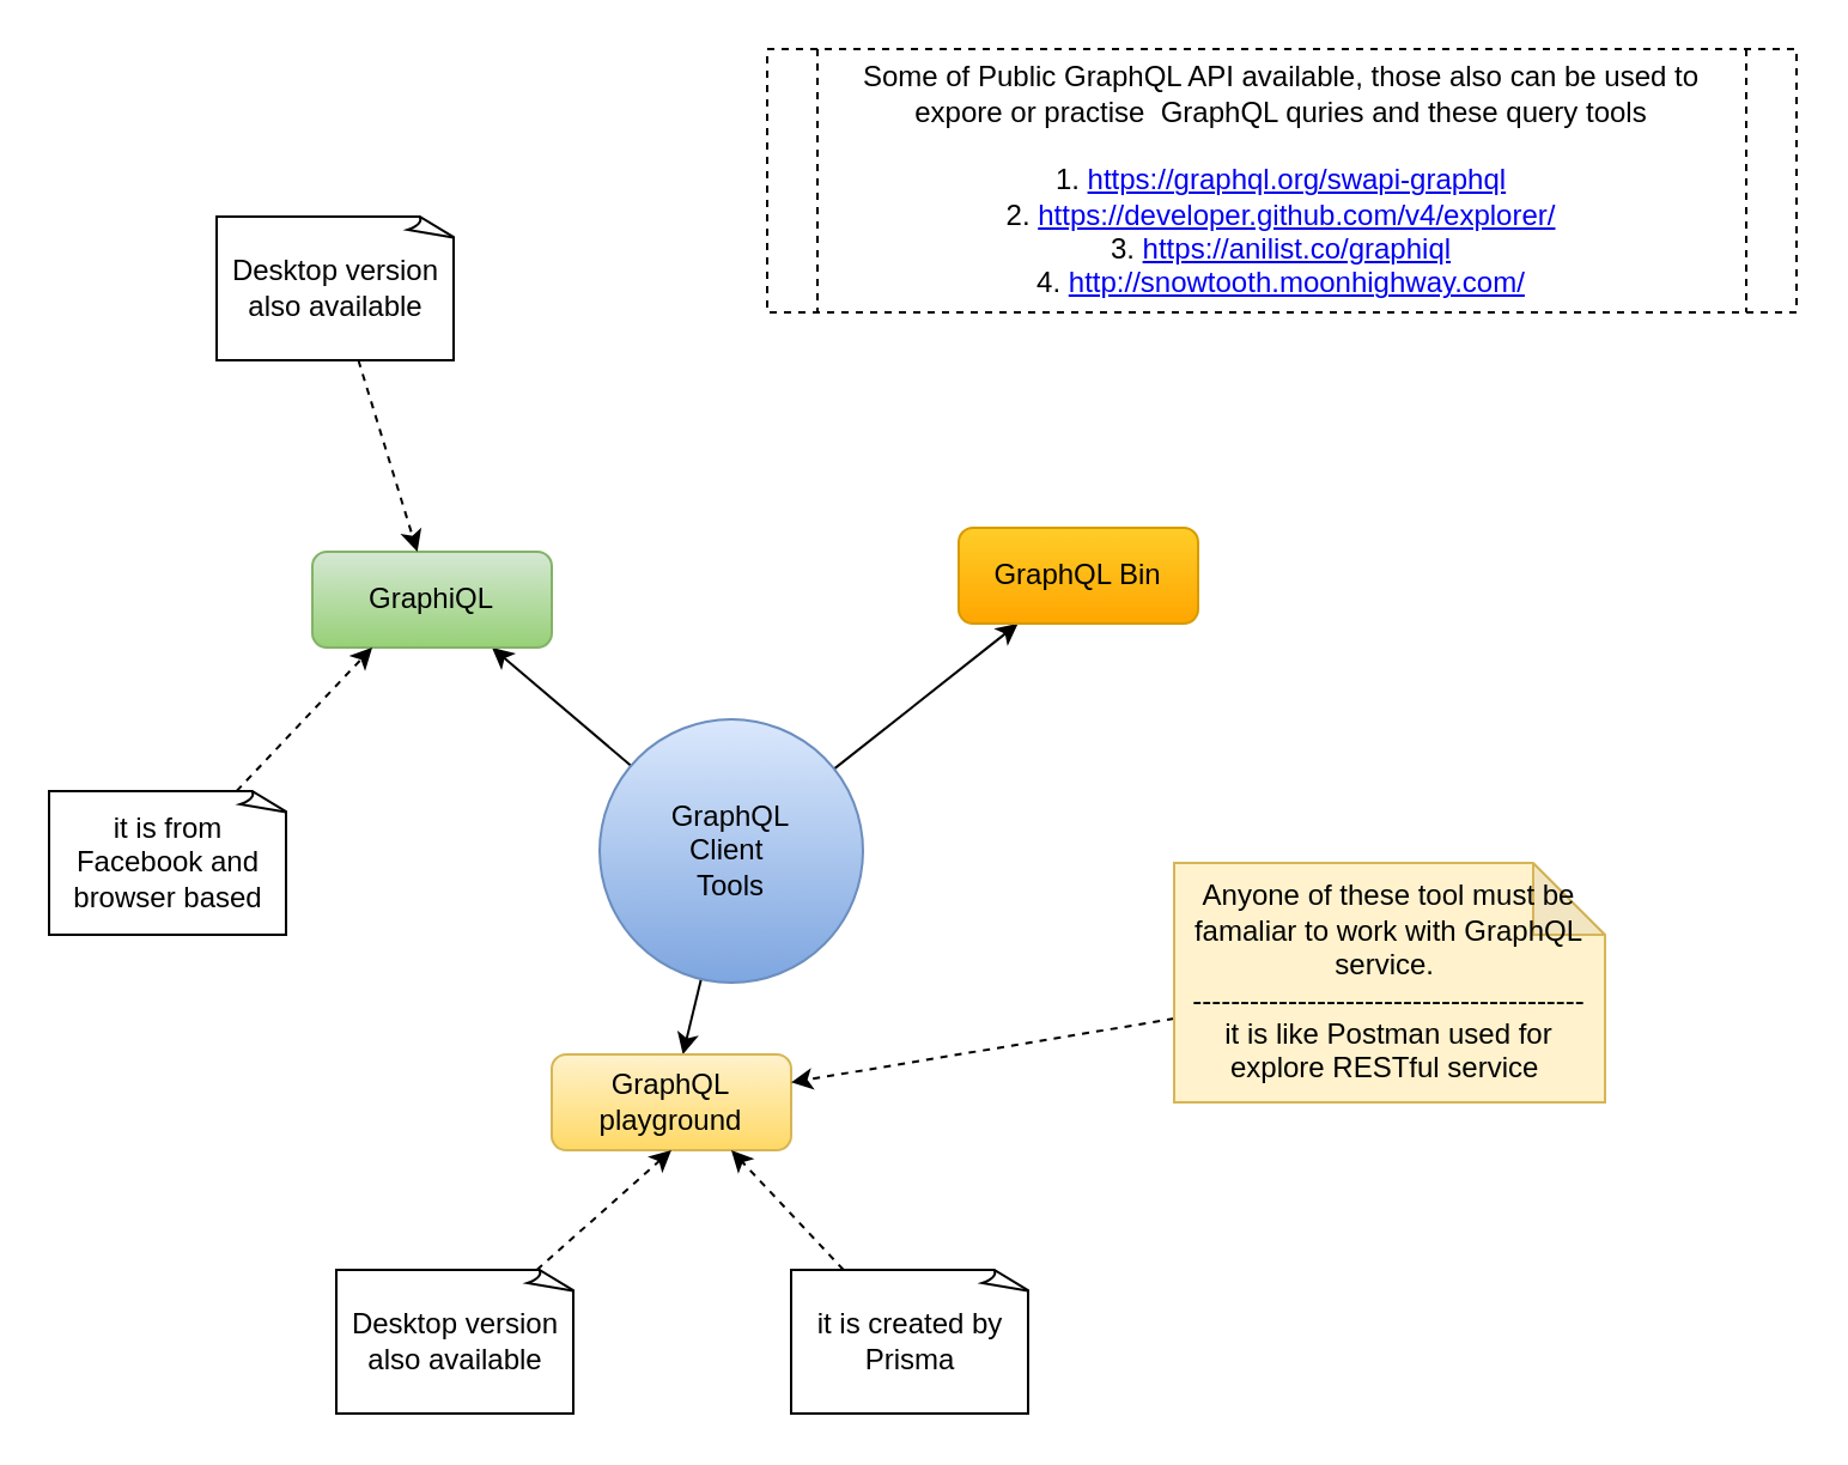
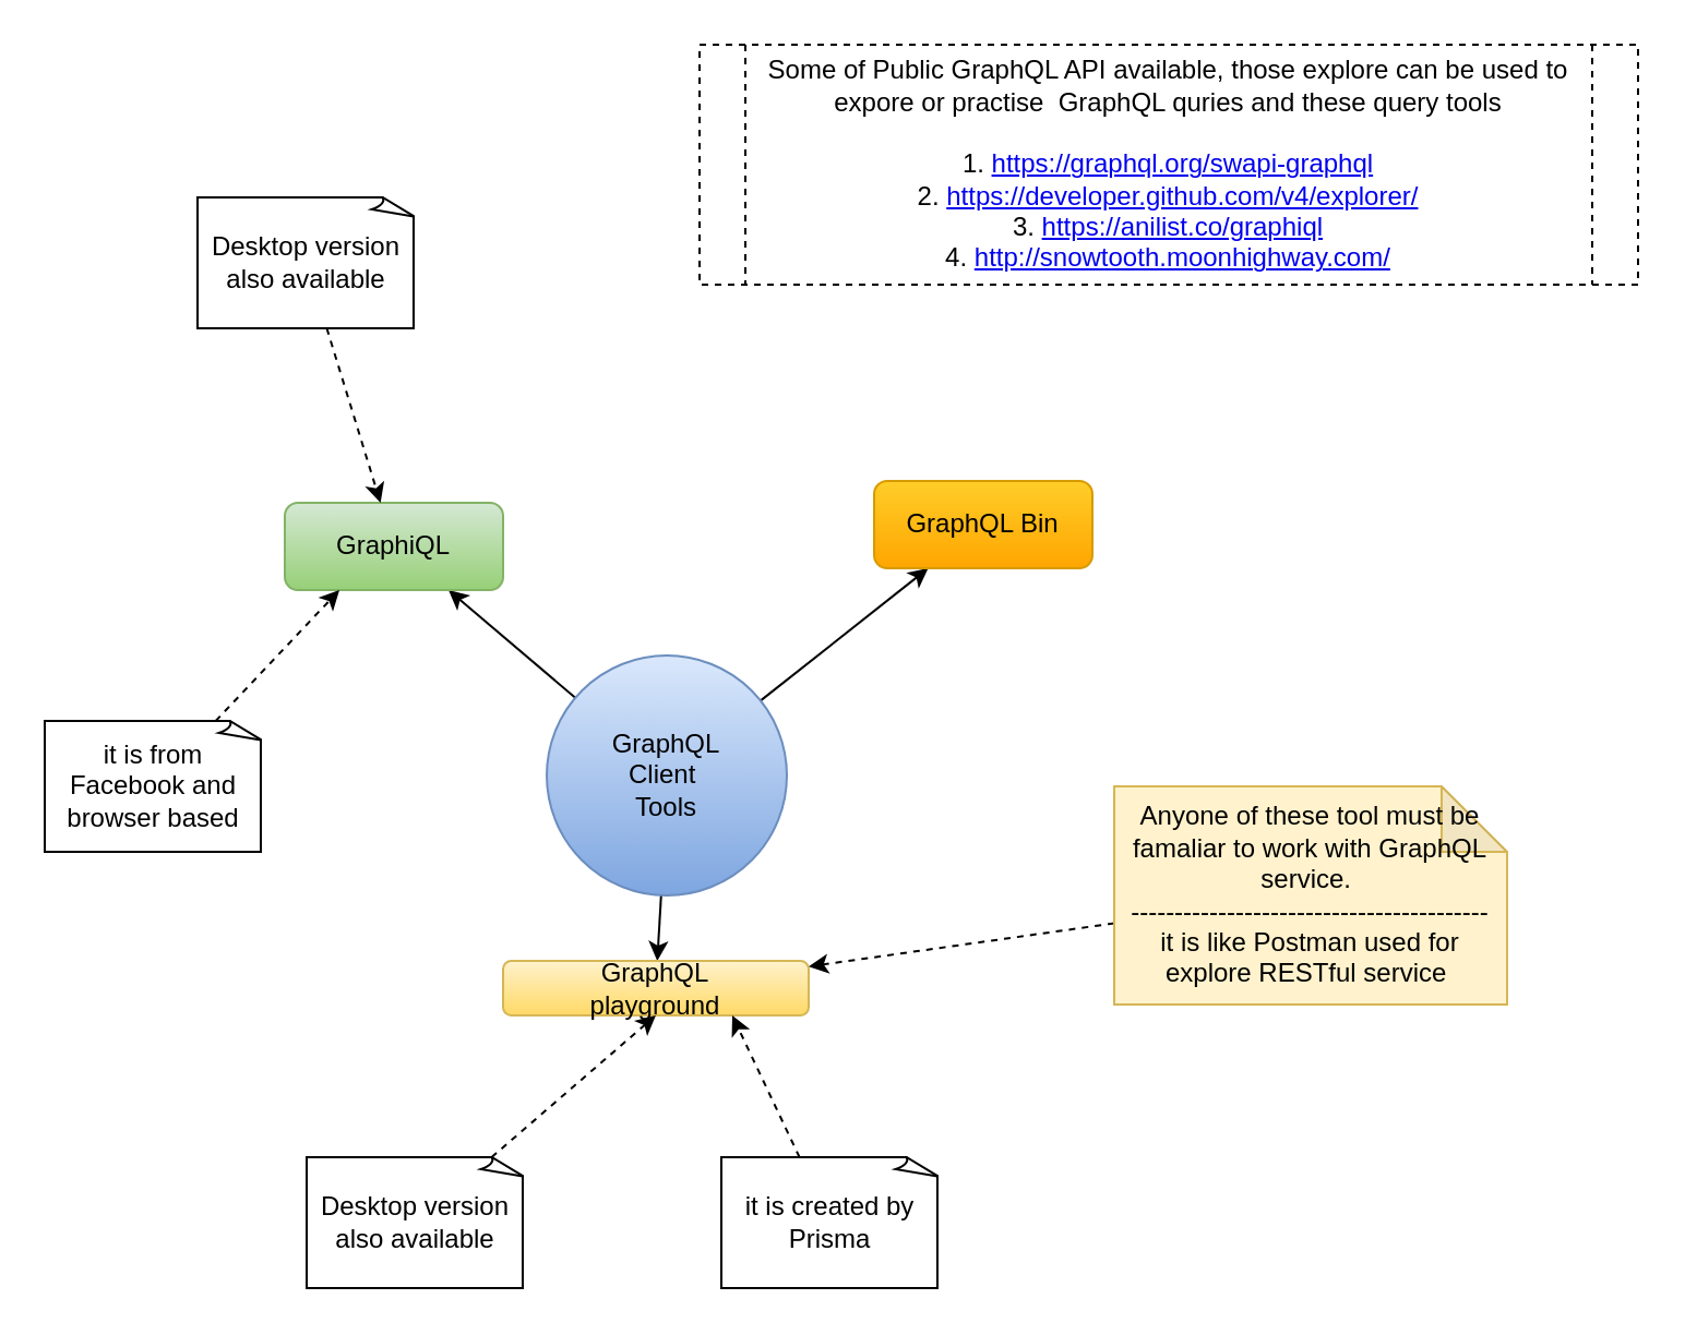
- <mxCell id="19" value="Some of Public GraphQL API available, those also can be used to expore or practise&amp;nbsp; GraphQL quries and these query tools&lt;br&gt;&lt;br&gt;1.&amp;nbsp;&lt;a href=&quot;https://graphql.org/swapi-graphql&quot;&gt;https://graphql.org/swapi-graphql&lt;/a&gt;&lt;br&gt;2.&amp;nbsp;&lt;a href=&quot;https://developer.github.com/v4/explorer/&quot;&gt;https://developer.github.com/v4/explorer/&lt;/a&gt;&lt;br&gt;3.&amp;nbsp;&lt;a href=&quot;https://anilist.co/graphiql&quot;&gt;https://anilist.co/graphiql&lt;/a&gt;&lt;br&gt;4.&amp;nbsp;&lt;a href=&quot;http://snowtooth.moonhighway.com/&quot;&gt;http://snowtooth.moonhighway.com/&lt;/a&gt;" style="shape=process;whiteSpace=wrap;html=1;backgroundOutline=1;dashed=1;size=0.049;" parent="1" vertex="1"><mxGeometry x="320" y="20" width="430" height="110" as="geometry" /></mxCell>
+ <mxCell id="19" value="Some of Public GraphQL API available, those explore can be used to expore or practise&amp;nbsp; GraphQL quries and these query tools&lt;br&gt;&lt;br&gt;1.&amp;nbsp;&lt;a href=&quot;https://graphql.org/swapi-graphql&quot;&gt;https://graphql.org/swapi-graphql&lt;/a&gt;&lt;br&gt;2.&amp;nbsp;&lt;a href=&quot;https://developer.github.com/v4/explorer/&quot;&gt;https://developer.github.com/v4/explorer/&lt;/a&gt;&lt;br&gt;3.&amp;nbsp;&lt;a href=&quot;https://anilist.co/graphiql&quot;&gt;https://anilist.co/graphiql&lt;/a&gt;&lt;br&gt;4.&amp;nbsp;&lt;a href=&quot;http://snowtooth.moonhighway.com/&quot;&gt;http://snowtooth.moonhighway.com/&lt;/a&gt;" style="shape=process;whiteSpace=wrap;html=1;backgroundOutline=1;dashed=1;size=0.049;" parent="1" vertex="1"><mxGeometry x="320" y="20" width="430" height="110" as="geometry" /></mxCell>
- <mxCell id="10" value="Anyone of these tool must be famaliar to work with GraphQL service.&amp;nbsp;&lt;br&gt;-----------------------------------------&lt;br&gt;it is like Postman used for explore RESTful service&amp;nbsp;" style="shape=note;whiteSpace=wrap;html=1;backgroundOutline=1;darkOpacity=0.05;fillColor=#fff2cc;strokeColor=#d6b656;" parent="1" vertex="1"><mxGeometry x="490" y="360" width="180" height="100" as="geometry" /></mxCell>
+ <mxCell id="10" value="Anyone of these tool must be famaliar to work with GraphQL service.&amp;nbsp;&lt;br&gt;-----------------------------------------&lt;br&gt;it is like Postman used for explore RESTful service&amp;nbsp;" style="shape=note;whiteSpace=wrap;html=1;backgroundOutline=1;darkOpacity=0.05;fillColor=#fff2cc;strokeColor=#d6b656;" parent="1" vertex="1"><mxGeometry x="510" y="360" width="180" height="100" as="geometry" /></mxCell>
- <mxCell id="7" value="GraphQL&lt;br&gt;playground" style="rounded=1;whiteSpace=wrap;html=1;gradientColor=#ffd966;fillColor=#fff2cc;strokeColor=#d6b656;" parent="1" vertex="1"><mxGeometry x="230" y="440" width="100" height="40" as="geometry" /></mxCell>
+ <mxCell id="7" value="GraphQL&lt;br&gt;playground" style="rounded=1;whiteSpace=wrap;html=1;gradientColor=#ffd966;fillColor=#fff2cc;strokeColor=#d6b656;" parent="1" vertex="1"><mxGeometry x="230" y="440" width="140" height="25" as="geometry" /></mxCell>
